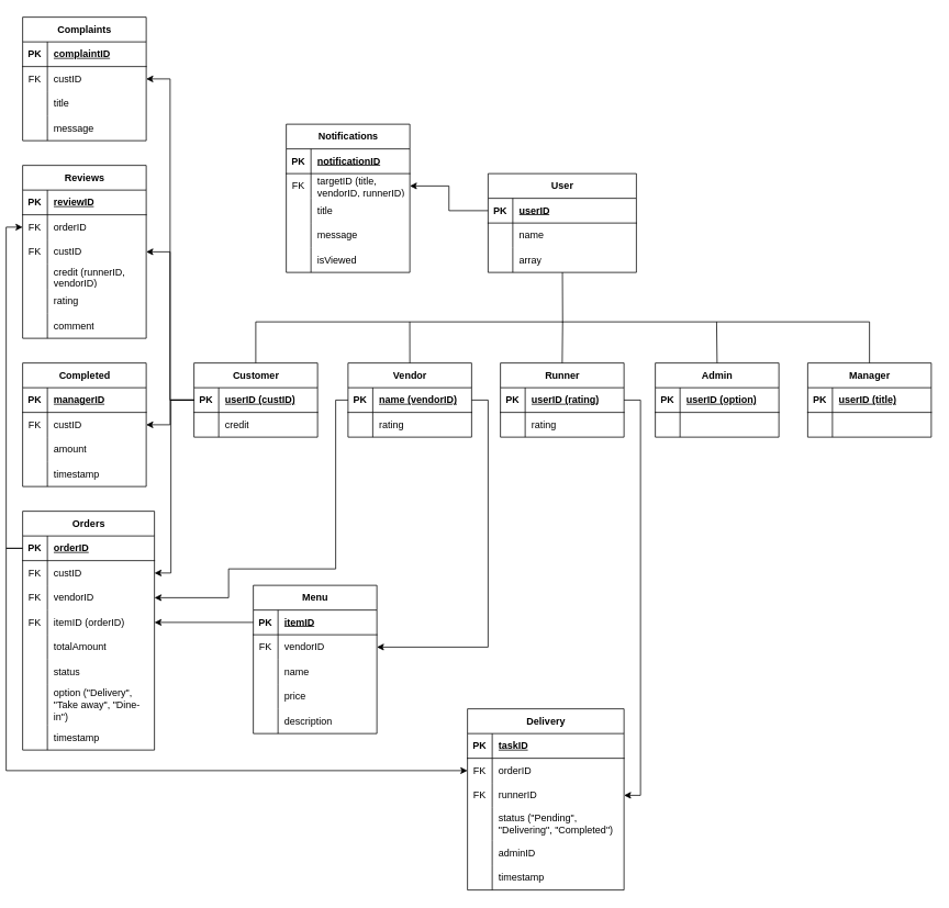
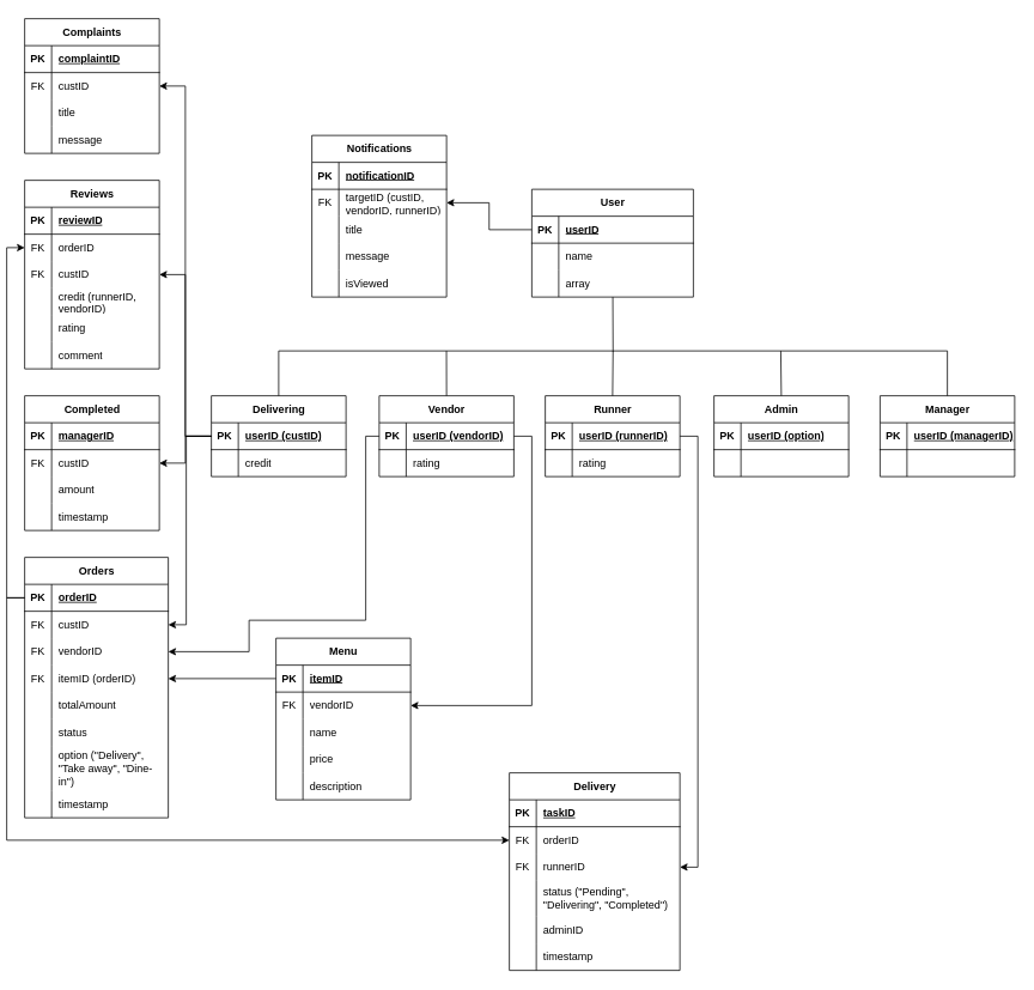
- <mxCell id="176" value="targetID (title, vendorID, runnerID)" style="shape=partialRectangle;connectable=0;fillColor=none;top=0;left=0;bottom=0;right=0;align=left;spacingLeft=6;overflow=hidden;whiteSpace=wrap;html=1;" vertex="1" parent="174"><mxGeometry x="30" width="120" height="30" as="geometry"><mxRectangle width="120" height="30" as="alternateBounds" /></mxGeometry></mxCell>
+ <mxCell id="176" value="targetID (custID, vendorID, runnerID)" style="shape=partialRectangle;connectable=0;fillColor=none;top=0;left=0;bottom=0;right=0;align=left;spacingLeft=6;overflow=hidden;whiteSpace=wrap;html=1;" vertex="1" parent="174"><mxGeometry x="30" width="120" height="30" as="geometry"><mxRectangle width="120" height="30" as="alternateBounds" /></mxGeometry></mxCell>
- <mxCell id="40" value="Customer" style="shape=table;startSize=30;container=1;collapsible=1;childLayout=tableLayout;fixedRows=1;rowLines=0;fontStyle=1;align=center;resizeLast=1;html=1;" parent="1" vertex="1"><mxGeometry x="228" y="440" width="150" height="90" as="geometry" /></mxCell>
+ <mxCell id="40" value="Delivering" style="shape=table;startSize=30;container=1;collapsible=1;childLayout=tableLayout;fixedRows=1;rowLines=0;fontStyle=1;align=center;resizeLast=1;html=1;" parent="1" vertex="1"><mxGeometry x="228" y="440" width="150" height="90" as="geometry" /></mxCell>
- <mxCell id="15" value="name (vendorID)" style="shape=partialRectangle;connectable=0;fillColor=none;top=0;left=0;bottom=0;right=0;align=left;spacingLeft=6;fontStyle=5;overflow=hidden;whiteSpace=wrap;html=1;" parent="13" vertex="1"><mxGeometry x="30" width="120" height="30" as="geometry"><mxRectangle width="120" height="30" as="alternateBounds" /></mxGeometry></mxCell>
+ <mxCell id="15" value="userID (vendorID)" style="shape=partialRectangle;connectable=0;fillColor=none;top=0;left=0;bottom=0;right=0;align=left;spacingLeft=6;fontStyle=5;overflow=hidden;whiteSpace=wrap;html=1;" parent="13" vertex="1"><mxGeometry x="30" width="120" height="30" as="geometry"><mxRectangle width="120" height="30" as="alternateBounds" /></mxGeometry></mxCell>
- <mxCell id="22" value="userID (rating)" style="shape=partialRectangle;connectable=0;fillColor=none;top=0;left=0;bottom=0;right=0;align=left;spacingLeft=6;fontStyle=5;overflow=hidden;whiteSpace=wrap;html=1;" parent="20" vertex="1"><mxGeometry x="30" width="120" height="30" as="geometry"><mxRectangle width="120" height="30" as="alternateBounds" /></mxGeometry></mxCell>
+ <mxCell id="22" value="userID (runnerID)" style="shape=partialRectangle;connectable=0;fillColor=none;top=0;left=0;bottom=0;right=0;align=left;spacingLeft=6;fontStyle=5;overflow=hidden;whiteSpace=wrap;html=1;" parent="20" vertex="1"><mxGeometry x="30" width="120" height="30" as="geometry"><mxRectangle width="120" height="30" as="alternateBounds" /></mxGeometry></mxCell>
- <mxCell id="36" value="userID (title)" style="shape=partialRectangle;connectable=0;fillColor=none;top=0;left=0;bottom=0;right=0;align=left;spacingLeft=6;fontStyle=5;overflow=hidden;whiteSpace=wrap;html=1;" parent="34" vertex="1"><mxGeometry x="30" width="120" height="30" as="geometry"><mxRectangle width="120" height="30" as="alternateBounds" /></mxGeometry></mxCell>
+ <mxCell id="36" value="userID (managerID)" style="shape=partialRectangle;connectable=0;fillColor=none;top=0;left=0;bottom=0;right=0;align=left;spacingLeft=6;fontStyle=5;overflow=hidden;whiteSpace=wrap;html=1;" parent="34" vertex="1"><mxGeometry x="30" width="120" height="30" as="geometry"><mxRectangle width="120" height="30" as="alternateBounds" /></mxGeometry></mxCell>
